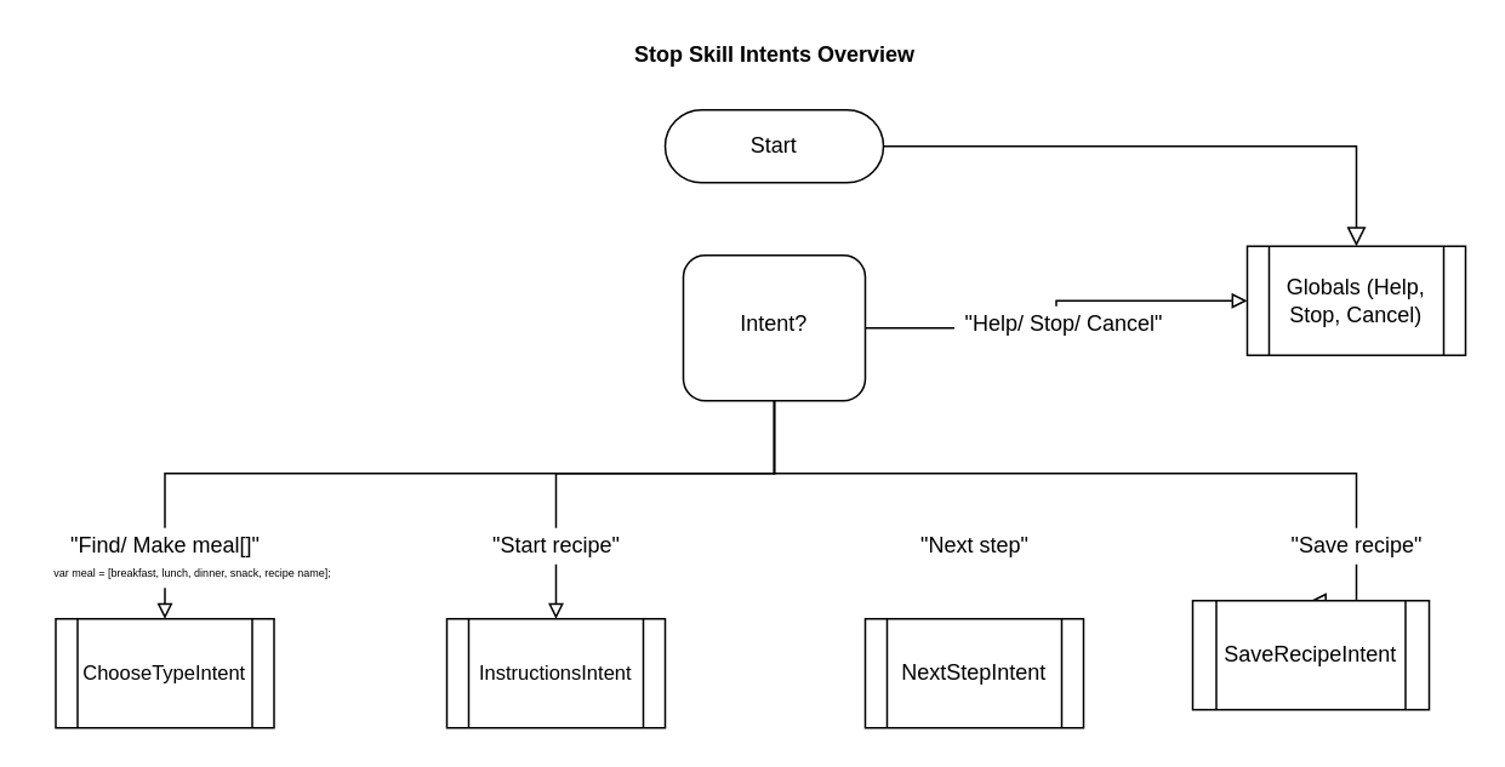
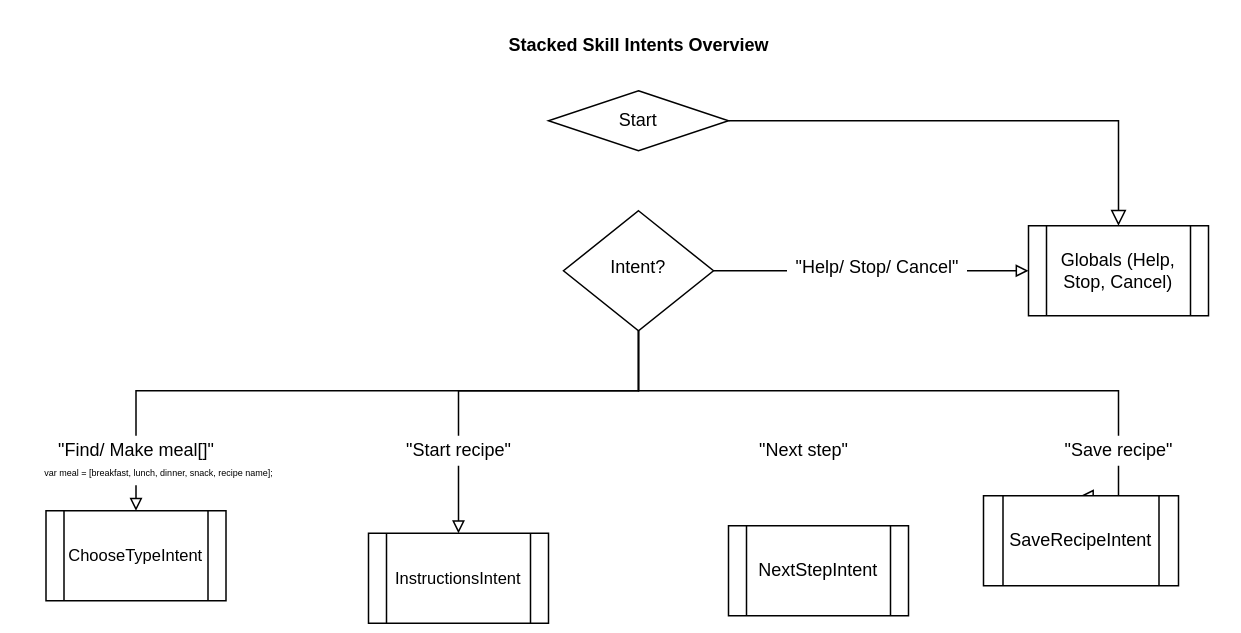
- <mxCell id="9" value="&lt;b&gt;Stop Skill Intents Overview&lt;/b&gt;" style="text;html=1;align=center;verticalAlign=middle;resizable=0;points=[];autosize=1;" parent="1" vertex="1"><mxGeometry x="330" y="20" width="190" height="20" as="geometry" /></mxCell>
+ <mxCell id="9" value="&lt;b&gt;Stacked Skill Intents Overview&lt;/b&gt;" style="text;html=1;align=center;verticalAlign=middle;resizable=0;points=[];autosize=1;" parent="1" vertex="1"><mxGeometry x="330" y="20" width="190" height="20" as="geometry" /></mxCell>
- <mxCell id="3" value="Start" style="rounded=1;whiteSpace=wrap;html=1;fontSize=12;glass=0;strokeWidth=1;shadow=0;arcSize=50;" parent="1" vertex="1"><mxGeometry x="365" y="60" width="120" height="40" as="geometry" /></mxCell>
+ <mxCell id="3" value="Start" style="rhombus;whiteSpace=wrap;html=1;fontSize=12;glass=0;strokeWidth=1;shadow=0;arcSize=50;" parent="1" vertex="1"><mxGeometry x="365" y="60" width="120" height="40" as="geometry" /></mxCell>
- <mxCell id="13" value="Globals (Help, Stop, Cancel)" style="shape=process;whiteSpace=wrap;html=1;backgroundOutline=1;" parent="1" vertex="1"><mxGeometry x="685" y="135" width="120" height="60" as="geometry" /></mxCell>
+ <mxCell id="13" value="Globals (Help, Stop, Cancel)" style="shape=process;whiteSpace=wrap;html=1;backgroundOutline=1;" parent="1" vertex="1"><mxGeometry x="685" y="150" width="120" height="60" as="geometry" /></mxCell>
- <mxCell id="8" value="Intent?" style="whiteSpace=wrap;html=1;shadow=0;fontFamily=Helvetica;fontSize=12;align=center;strokeWidth=1;spacing=6;spacingTop=-4;rounded=1;" parent="1" vertex="1"><mxGeometry x="375" y="140" width="100" height="80" as="geometry" /></mxCell>
+ <mxCell id="8" value="Intent?" style="rhombus;whiteSpace=wrap;html=1;shadow=0;fontFamily=Helvetica;fontSize=12;align=center;strokeWidth=1;spacing=6;spacingTop=-4;" parent="1" vertex="1"><mxGeometry x="375" y="140" width="100" height="80" as="geometry" /></mxCell>
- <mxCell id="11" value="&lt;font style=&quot;font-size: 11px&quot;&gt;InstructionsIntent&lt;/font&gt;" style="shape=process;whiteSpace=wrap;html=1;backgroundOutline=1;" parent="1" vertex="1"><mxGeometry x="245" y="340" width="120" height="60" as="geometry" /></mxCell>
+ <mxCell id="11" value="&lt;font style=&quot;font-size: 11px&quot;&gt;InstructionsIntent&lt;/font&gt;" style="shape=process;whiteSpace=wrap;html=1;backgroundOutline=1;" parent="1" vertex="1"><mxGeometry x="245" y="355" width="120" height="60" as="geometry" /></mxCell>
- <mxCell id="10" value="NextStepIntent" style="shape=process;whiteSpace=wrap;html=1;backgroundOutline=1;" parent="1" vertex="1"><mxGeometry x="475" y="340" width="120" height="60" as="geometry" /></mxCell>
+ <mxCell id="10" value="NextStepIntent" style="shape=process;whiteSpace=wrap;html=1;backgroundOutline=1;" parent="1" vertex="1"><mxGeometry x="485" y="350" width="120" height="60" as="geometry" /></mxCell>
